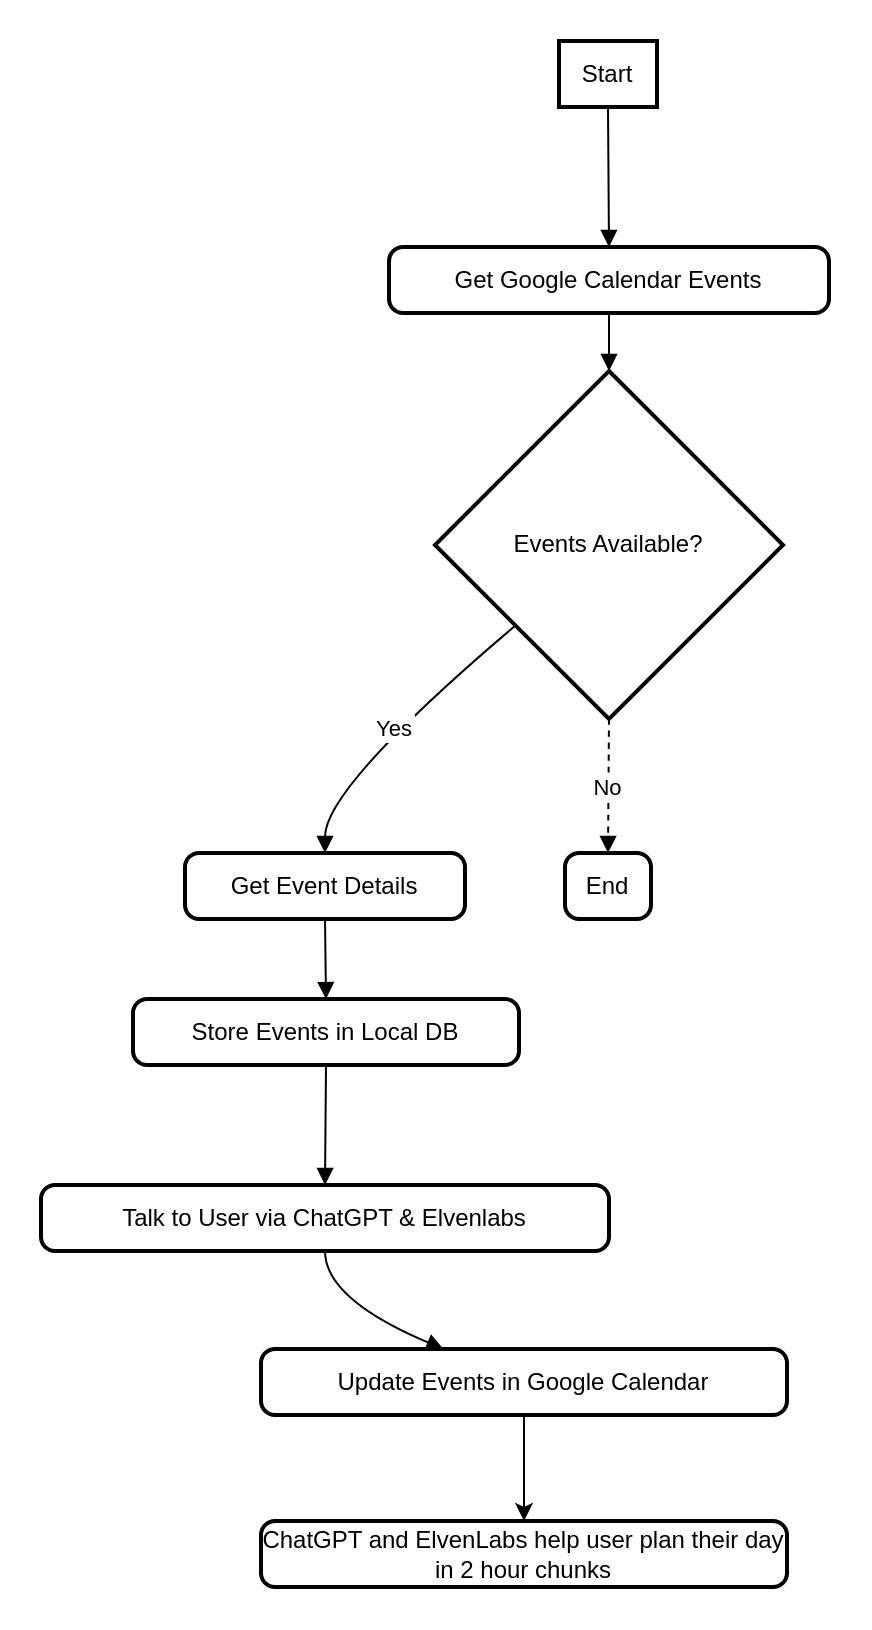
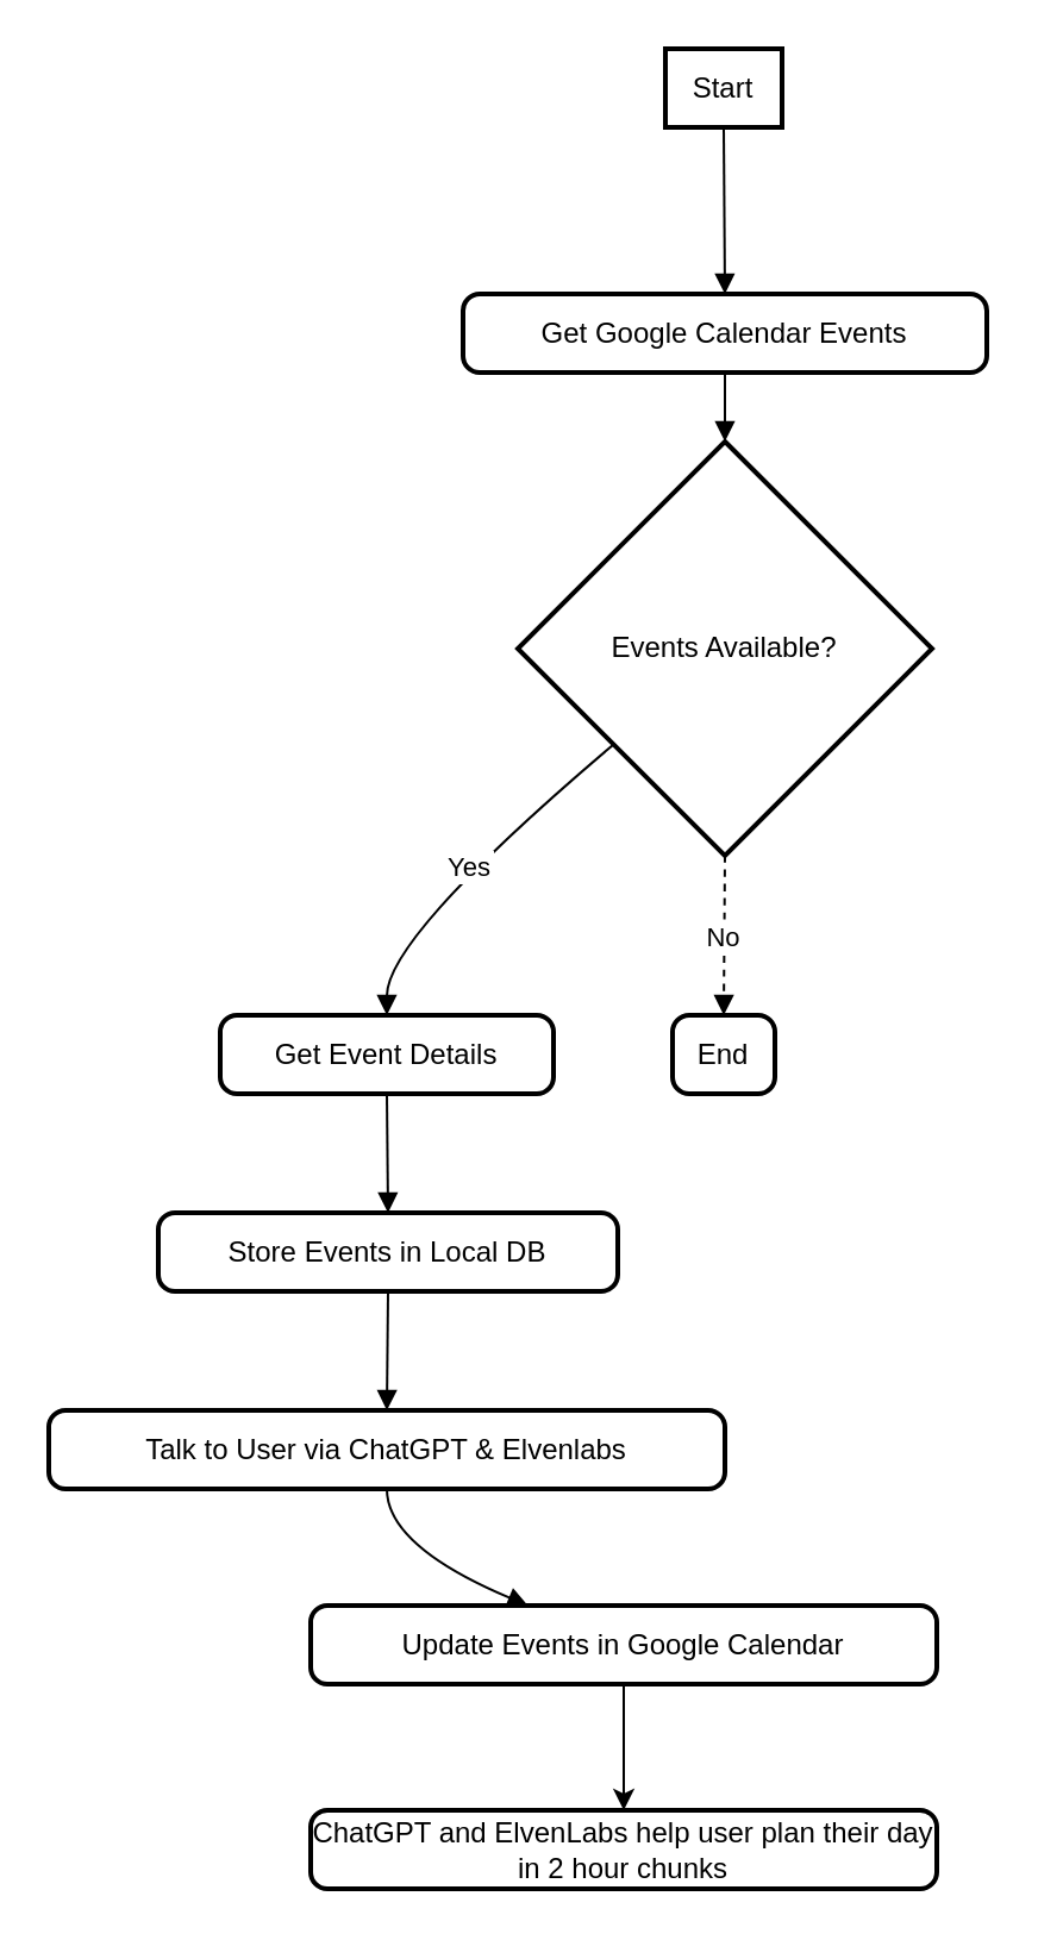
- <mxCell id="6" value="Store Events in Local DB" style="rounded=1;absoluteArcSize=1;arcSize=14;whiteSpace=wrap;strokeWidth=2;" parent="1" vertex="1"><mxGeometry x="66" y="499" width="193" height="33" as="geometry" /></mxCell>
+ <mxCell id="6" value="Store Events in Local DB" style="rounded=1;absoluteArcSize=1;arcSize=14;whiteSpace=wrap;strokeWidth=2;" parent="1" vertex="1"><mxGeometry x="66" y="509" width="193" height="33" as="geometry" /></mxCell>
